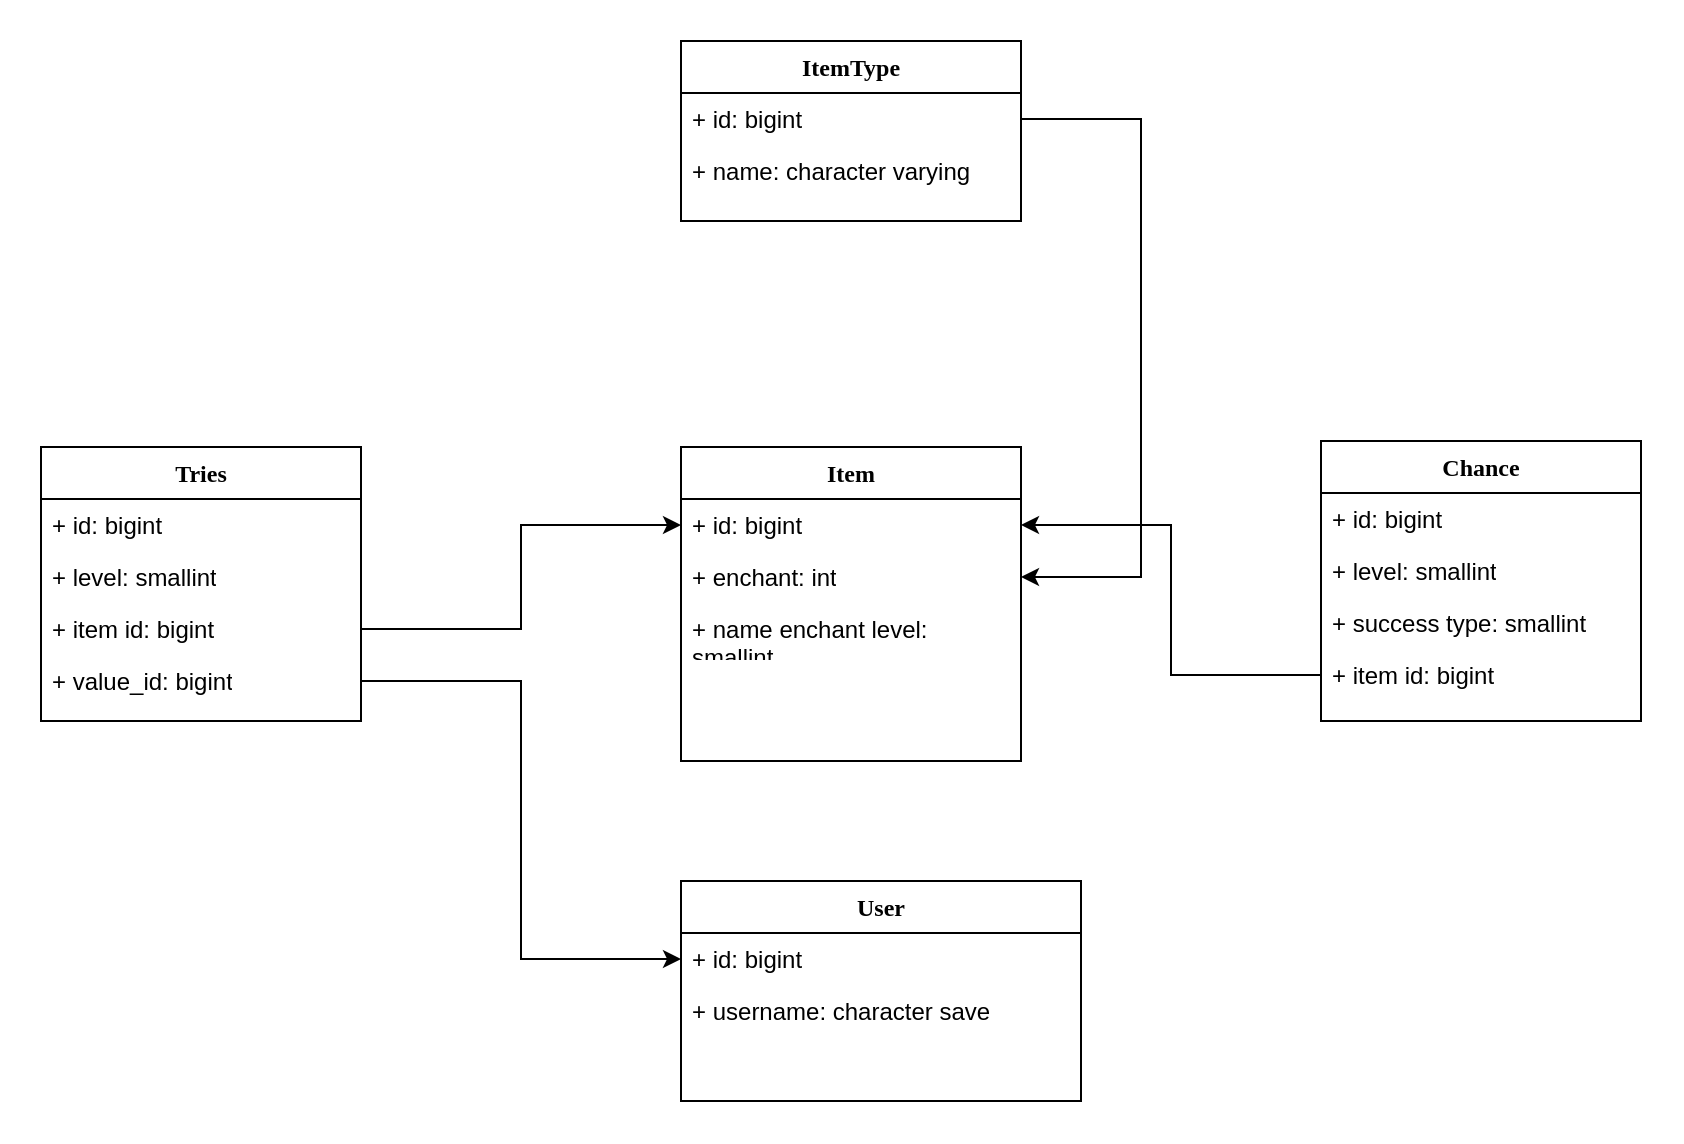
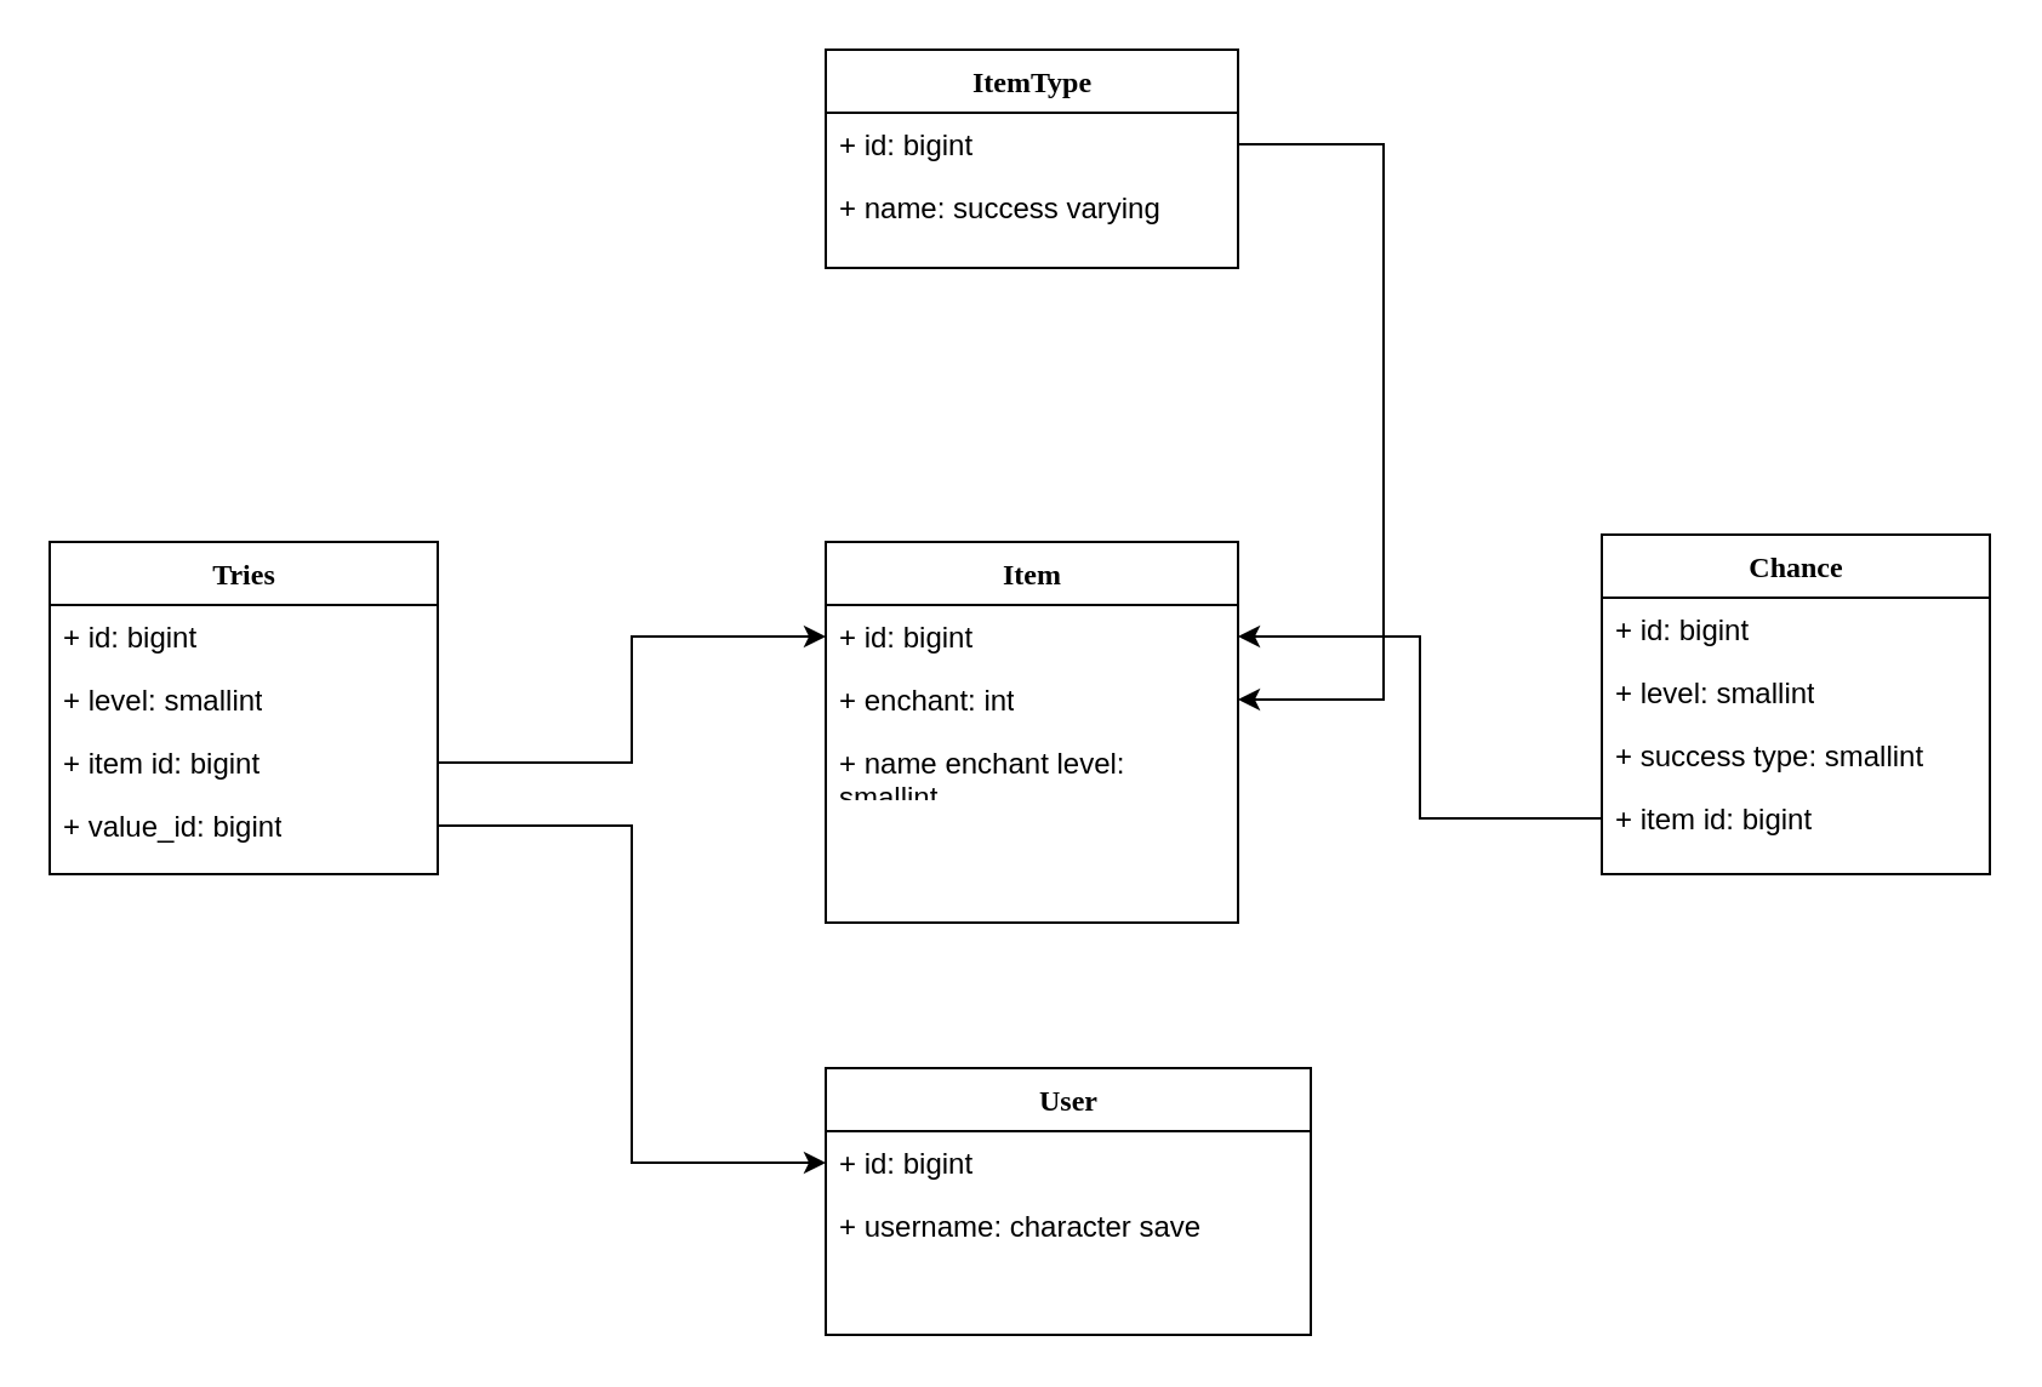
- <mxCell id="8" value="+ name: character varying" style="text;html=1;strokeColor=none;fillColor=none;align=left;verticalAlign=top;spacingLeft=4;spacingRight=4;whiteSpace=wrap;overflow=hidden;rotatable=0;points=[[0,0.5],[1,0.5]];portConstraint=eastwest;" parent="6" vertex="1"><mxGeometry y="52" width="170" height="26" as="geometry" /></mxCell>
+ <mxCell id="8" value="+ name: success varying" style="text;html=1;strokeColor=none;fillColor=none;align=left;verticalAlign=top;spacingLeft=4;spacingRight=4;whiteSpace=wrap;overflow=hidden;rotatable=0;points=[[0,0.5],[1,0.5]];portConstraint=eastwest;" parent="6" vertex="1"><mxGeometry y="52" width="170" height="26" as="geometry" /></mxCell>
